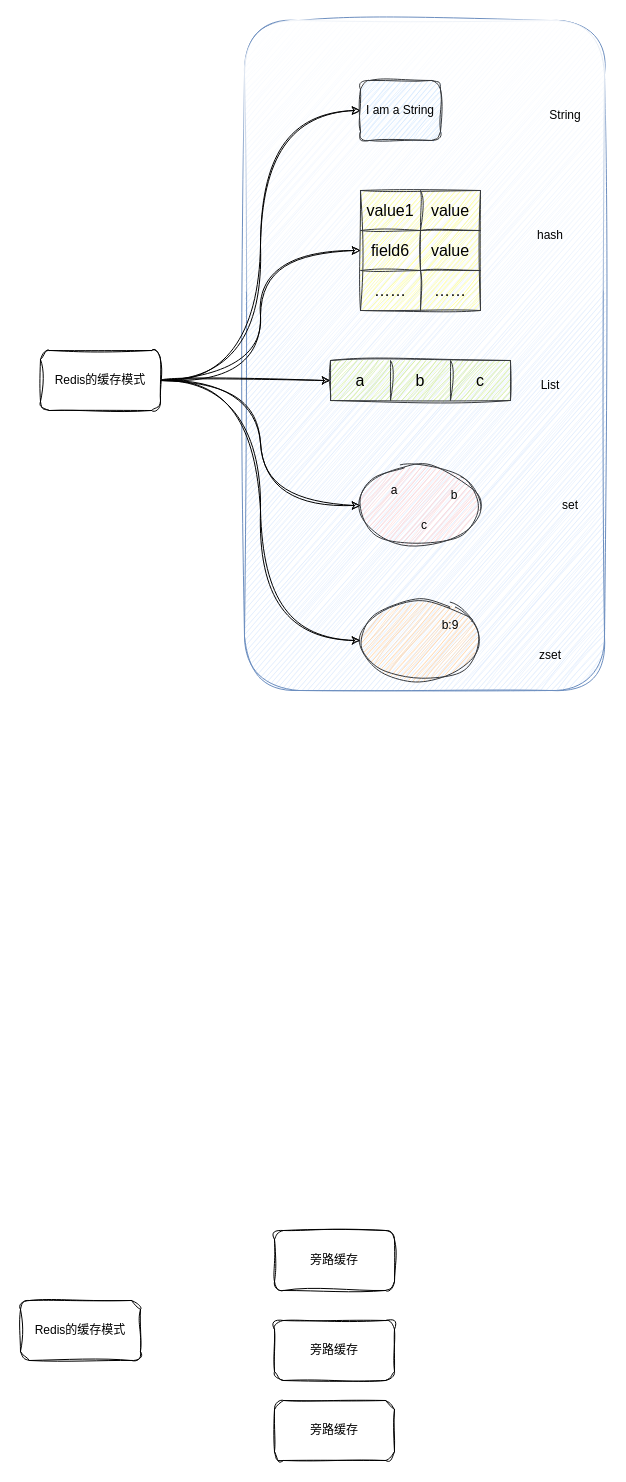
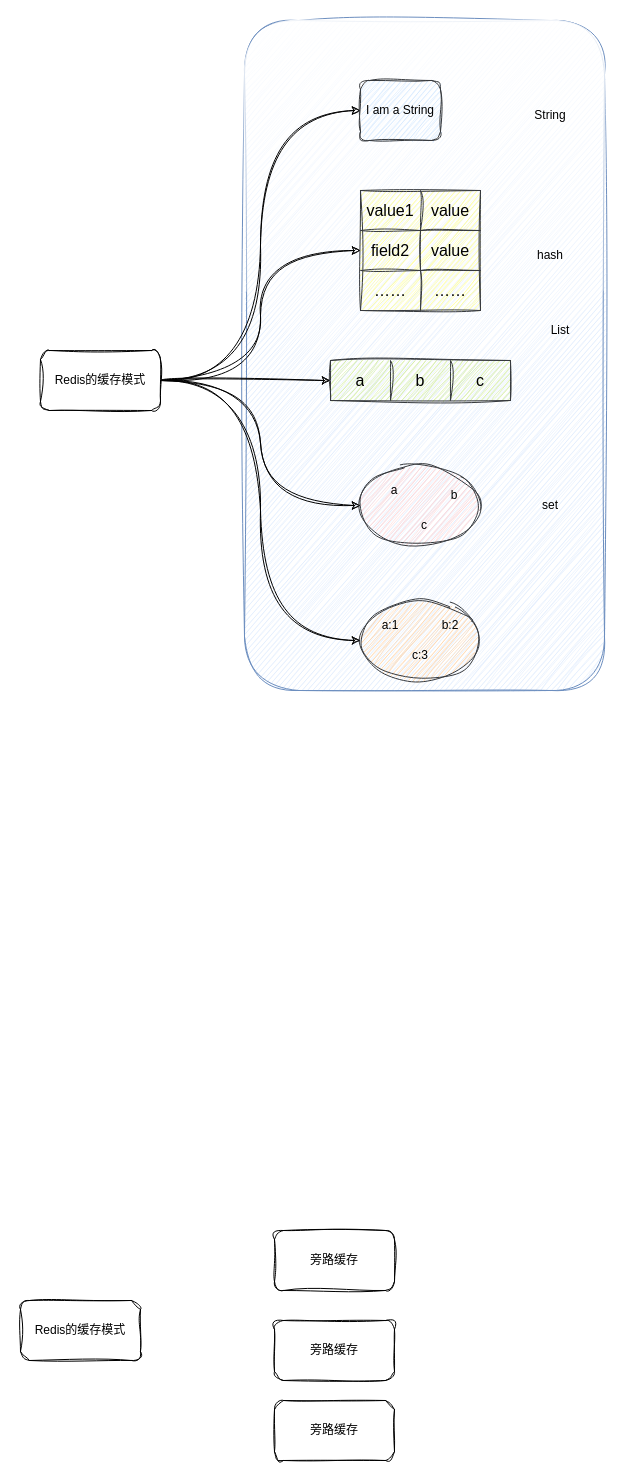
- <mxCell id="33" value="String" style="text;html=1;align=center;verticalAlign=middle;whiteSpace=wrap;rounded=0;" vertex="1" parent="1"><mxGeometry x="535" y="100" width="60" height="30" as="geometry" /></mxCell>
+ <mxCell id="33" value="String" style="text;html=1;align=center;verticalAlign=middle;whiteSpace=wrap;rounded=0;" vertex="1" parent="1"><mxGeometry x="520" y="100" width="60" height="30" as="geometry" /></mxCell>
- <mxCell id="34" value="hash" style="text;html=1;align=center;verticalAlign=middle;whiteSpace=wrap;rounded=0;" vertex="1" parent="1"><mxGeometry x="520" y="220" width="60" height="30" as="geometry" /></mxCell>
+ <mxCell id="34" value="hash" style="text;html=1;align=center;verticalAlign=middle;whiteSpace=wrap;rounded=0;" vertex="1" parent="1"><mxGeometry x="520" y="240" width="60" height="30" as="geometry" /></mxCell>
- <mxCell id="15" value="field6" style="shape=partialRectangle;html=1;whiteSpace=wrap;connectable=0;strokeColor=inherit;overflow=hidden;fillColor=none;top=0;left=0;bottom=0;right=0;pointerEvents=1;fontSize=16;" vertex="1" parent="14"><mxGeometry width="60" height="40" as="geometry"><mxRectangle width="60" height="40" as="alternateBounds" /></mxGeometry></mxCell>
+ <mxCell id="15" value="field2" style="shape=partialRectangle;html=1;whiteSpace=wrap;connectable=0;strokeColor=inherit;overflow=hidden;fillColor=none;top=0;left=0;bottom=0;right=0;pointerEvents=1;fontSize=16;" vertex="1" parent="14"><mxGeometry width="60" height="40" as="geometry"><mxRectangle width="60" height="40" as="alternateBounds" /></mxGeometry></mxCell>
- <mxCell id="35" value="List" style="text;html=1;align=center;verticalAlign=middle;whiteSpace=wrap;rounded=0;" vertex="1" parent="1"><mxGeometry x="520" y="370" width="60" height="30" as="geometry" /></mxCell>
+ <mxCell id="35" value="List" style="text;html=1;align=center;verticalAlign=middle;whiteSpace=wrap;rounded=0;" vertex="1" parent="1"><mxGeometry x="530" y="315" width="60" height="30" as="geometry" /></mxCell>
- <mxCell id="36" value="set" style="text;html=1;align=center;verticalAlign=middle;whiteSpace=wrap;rounded=0;" vertex="1" parent="1"><mxGeometry x="540" y="490" width="60" height="30" as="geometry" /></mxCell>
+ <mxCell id="36" value="set" style="text;html=1;align=center;verticalAlign=middle;whiteSpace=wrap;rounded=0;" vertex="1" parent="1"><mxGeometry x="520" y="490" width="60" height="30" as="geometry" /></mxCell>
+ <mxCell id="30" value="a:1" style="text;html=1;align=center;verticalAlign=middle;whiteSpace=wrap;rounded=0;" vertex="1" parent="1"><mxGeometry x="360" y="610" width="60" height="30" as="geometry" /></mxCell>
- <mxCell id="31" value="b:9" style="text;html=1;align=center;verticalAlign=middle;whiteSpace=wrap;rounded=0;" vertex="1" parent="1"><mxGeometry x="420" y="610" width="60" height="30" as="geometry" /></mxCell>
+ <mxCell id="31" value="b:2" style="text;html=1;align=center;verticalAlign=middle;whiteSpace=wrap;rounded=0;" vertex="1" parent="1"><mxGeometry x="420" y="610" width="60" height="30" as="geometry" /></mxCell>
+ <mxCell id="32" value="c:3" style="text;html=1;align=center;verticalAlign=middle;whiteSpace=wrap;rounded=0;" vertex="1" parent="1"><mxGeometry x="390" y="640" width="60" height="30" as="geometry" /></mxCell>
- <mxCell id="37" value="zset" style="text;html=1;align=center;verticalAlign=middle;whiteSpace=wrap;rounded=0;" vertex="1" parent="1"><mxGeometry x="520" y="640" width="60" height="30" as="geometry" /></mxCell>
